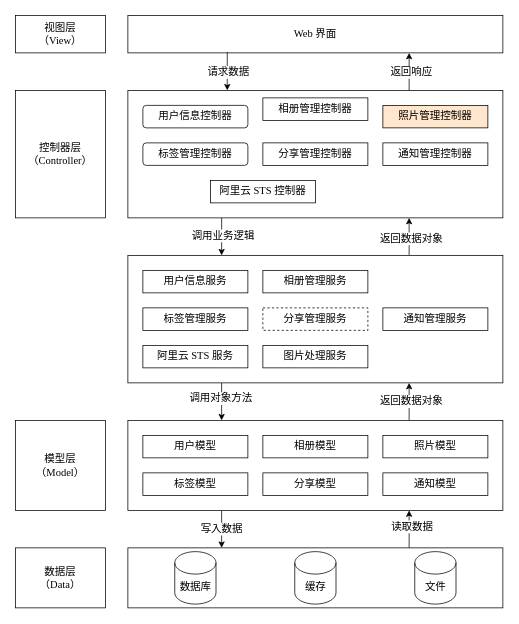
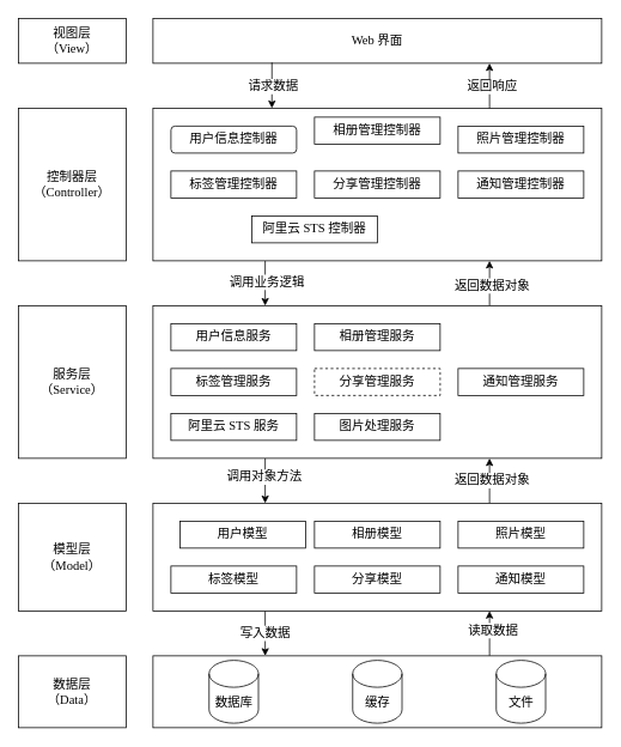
- <mxCell id="15" value="&lt;font style=&quot;font-size: 14px;&quot; face=&quot;宋体&quot;&gt;照片管理控制器&lt;/font&gt;" style="rounded=0;whiteSpace=wrap;html=1;fillColor=#ffe6cc;" vertex="1" parent="1"><mxGeometry x="510" y="140" width="140" height="30" as="geometry" /></mxCell>
+ <mxCell id="15" value="&lt;font style=&quot;font-size: 14px;&quot; face=&quot;宋体&quot;&gt;照片管理控制器&lt;/font&gt;" style="rounded=0;whiteSpace=wrap;html=1;" vertex="1" parent="1"><mxGeometry x="510" y="140" width="140" height="30" as="geometry" /></mxCell>
- <mxCell id="16" value="&lt;font style=&quot;font-size: 14px;&quot; face=&quot;宋体&quot;&gt;标签管理控制器&lt;/font&gt;" style="whiteSpace=wrap;html=1;rounded=1;" vertex="1" parent="1"><mxGeometry x="190" y="190" width="140" height="30" as="geometry" /></mxCell>
+ <mxCell id="16" value="&lt;font style=&quot;font-size: 14px;&quot; face=&quot;宋体&quot;&gt;标签管理控制器&lt;/font&gt;" style="rounded=0;whiteSpace=wrap;html=1;" vertex="1" parent="1"><mxGeometry x="190" y="190" width="140" height="30" as="geometry" /></mxCell>
+ <mxCell id="18" value="&lt;span style=&quot;font-size: 14px;&quot;&gt;&lt;font face=&quot;宋体&quot;&gt;服务层&lt;br&gt;（&lt;/font&gt;&lt;font face=&quot;Times New Roman&quot;&gt;Service&lt;/font&gt;&lt;font face=&quot;宋体&quot;&gt;）&lt;/font&gt;&lt;/span&gt;" style="rounded=0;whiteSpace=wrap;html=1;" vertex="1" parent="1"><mxGeometry x="20" y="339.99" width="120" height="170" as="geometry" /></mxCell>
- <mxCell id="38" value="&lt;font style=&quot;font-size: 14px;&quot; face=&quot;宋体&quot;&gt;用户模型&lt;/font&gt;" style="rounded=0;whiteSpace=wrap;html=1;" vertex="1" parent="1"><mxGeometry x="190" y="579.99" width="140" height="30" as="geometry" /></mxCell>
+ <mxCell id="38" value="&lt;font style=&quot;font-size: 14px;&quot; face=&quot;宋体&quot;&gt;用户模型&lt;/font&gt;" style="rounded=0;whiteSpace=wrap;html=1;" vertex="1" parent="1"><mxGeometry x="200" y="579.99" width="140" height="30" as="geometry" /></mxCell>
